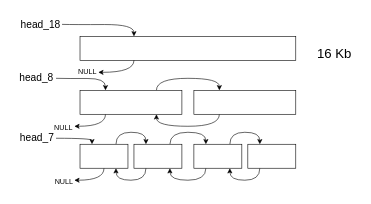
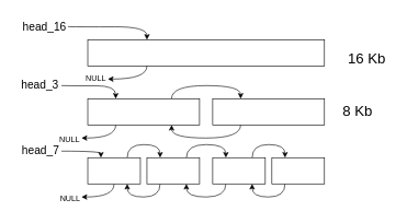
- <mxCell id="28" value="&lt;font style=&quot;font-size: 17px;&quot;&gt;head_18&lt;/font&gt;" style="text;html=1;align=center;verticalAlign=middle;resizable=0;points=[];autosize=1;strokeColor=none;fillColor=none;fontSize=22;" vertex="1" parent="1"><mxGeometry x="22" y="20" width="90" height="40" as="geometry" /></mxCell>
+ <mxCell id="28" value="&lt;font style=&quot;font-size: 17px;&quot;&gt;head_16&lt;/font&gt;" style="text;html=1;align=center;verticalAlign=middle;resizable=0;points=[];autosize=1;strokeColor=none;fillColor=none;fontSize=22;" vertex="1" parent="1"><mxGeometry x="22" y="20" width="90" height="40" as="geometry" /></mxCell>
- <mxCell id="29" value="head_8" style="text;html=1;align=center;verticalAlign=middle;resizable=0;points=[];autosize=1;strokeColor=none;fillColor=none;fontSize=17;" vertex="1" parent="1"><mxGeometry x="20" y="115" width="80" height="30" as="geometry" /></mxCell>
+ <mxCell id="29" value="head_3" style="text;html=1;align=center;verticalAlign=middle;resizable=0;points=[];autosize=1;strokeColor=none;fillColor=none;fontSize=17;" vertex="1" parent="1"><mxGeometry x="20" y="115" width="80" height="30" as="geometry" /></mxCell>
+ <mxCell id="27" value="8 Kb" style="text;html=1;align=center;verticalAlign=middle;resizable=0;points=[];autosize=1;strokeColor=none;fillColor=none;fontSize=22;" vertex="1" parent="1"><mxGeometry x="508" y="150" width="70" height="40" as="geometry" /></mxCell>
